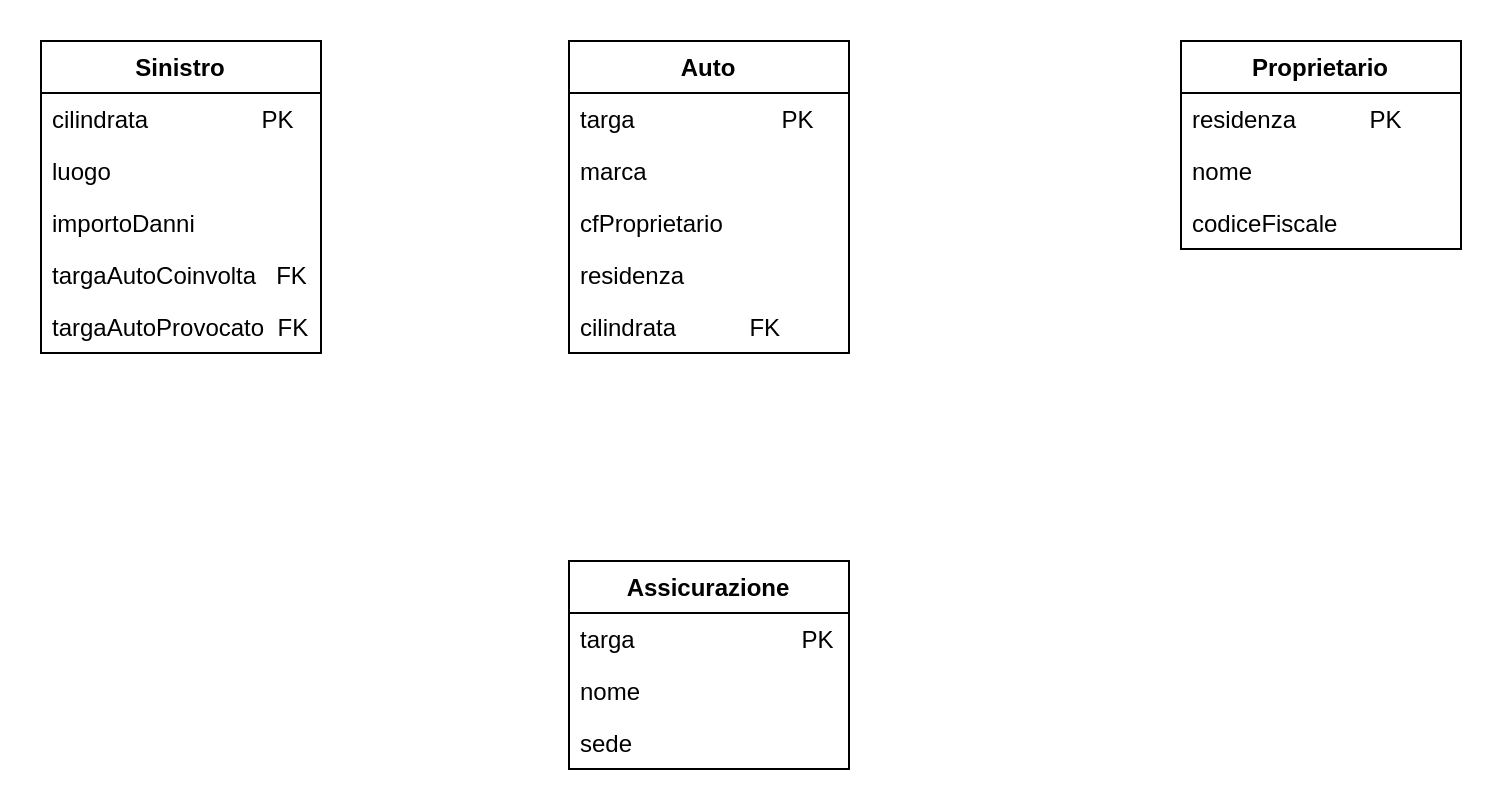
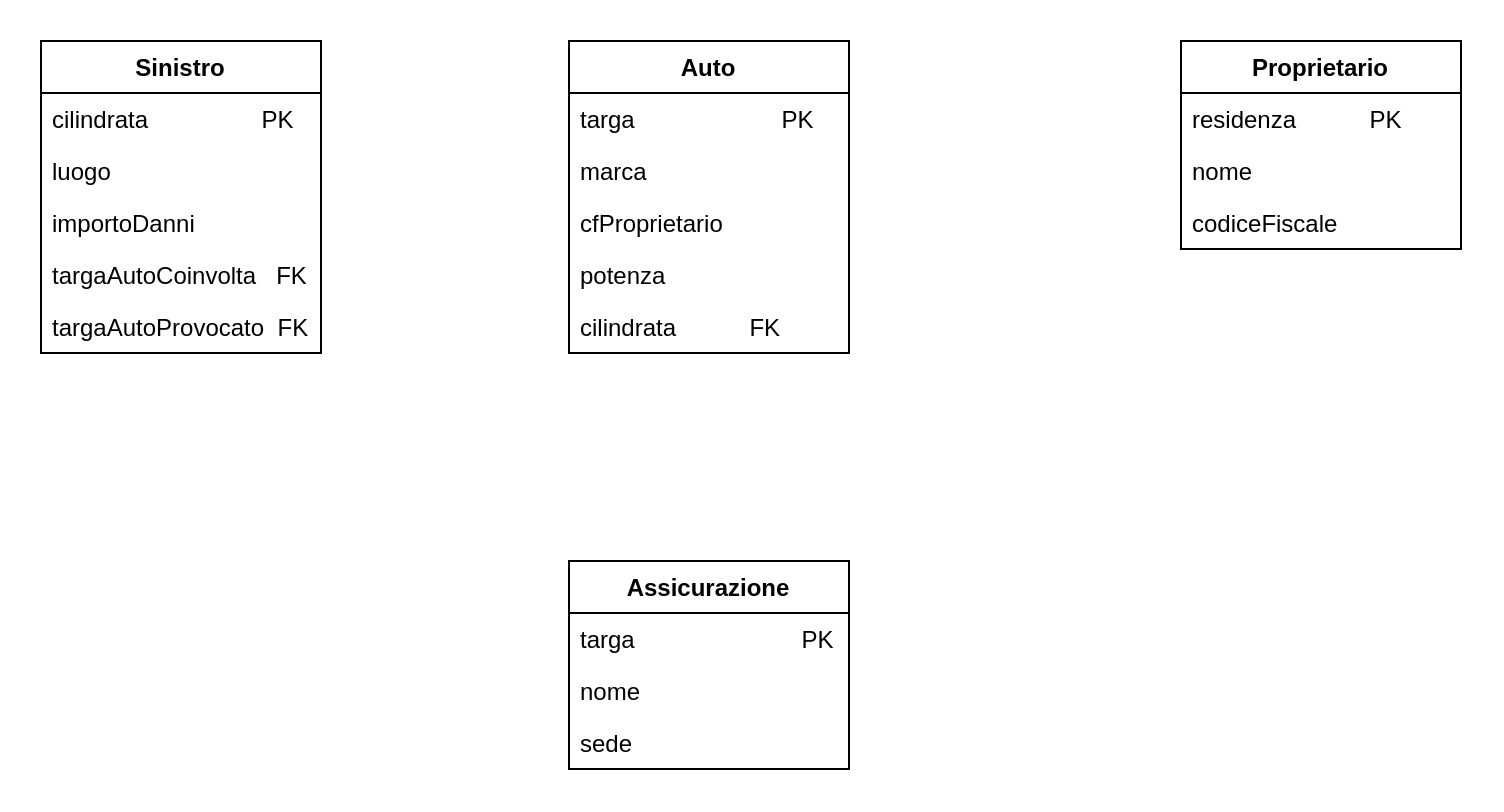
- <mxCell id="6" value="residenza" style="text;strokeColor=none;fillColor=none;align=left;verticalAlign=top;spacingLeft=4;spacingRight=4;overflow=hidden;rotatable=0;points=[[0,0.5],[1,0.5]];portConstraint=eastwest;" parent="2" vertex="1"><mxGeometry y="104" width="140" height="26" as="geometry" /></mxCell>
+ <mxCell id="6" value="potenza" style="text;strokeColor=none;fillColor=none;align=left;verticalAlign=top;spacingLeft=4;spacingRight=4;overflow=hidden;rotatable=0;points=[[0,0.5],[1,0.5]];portConstraint=eastwest;" parent="2" vertex="1"><mxGeometry y="104" width="140" height="26" as="geometry" /></mxCell>
